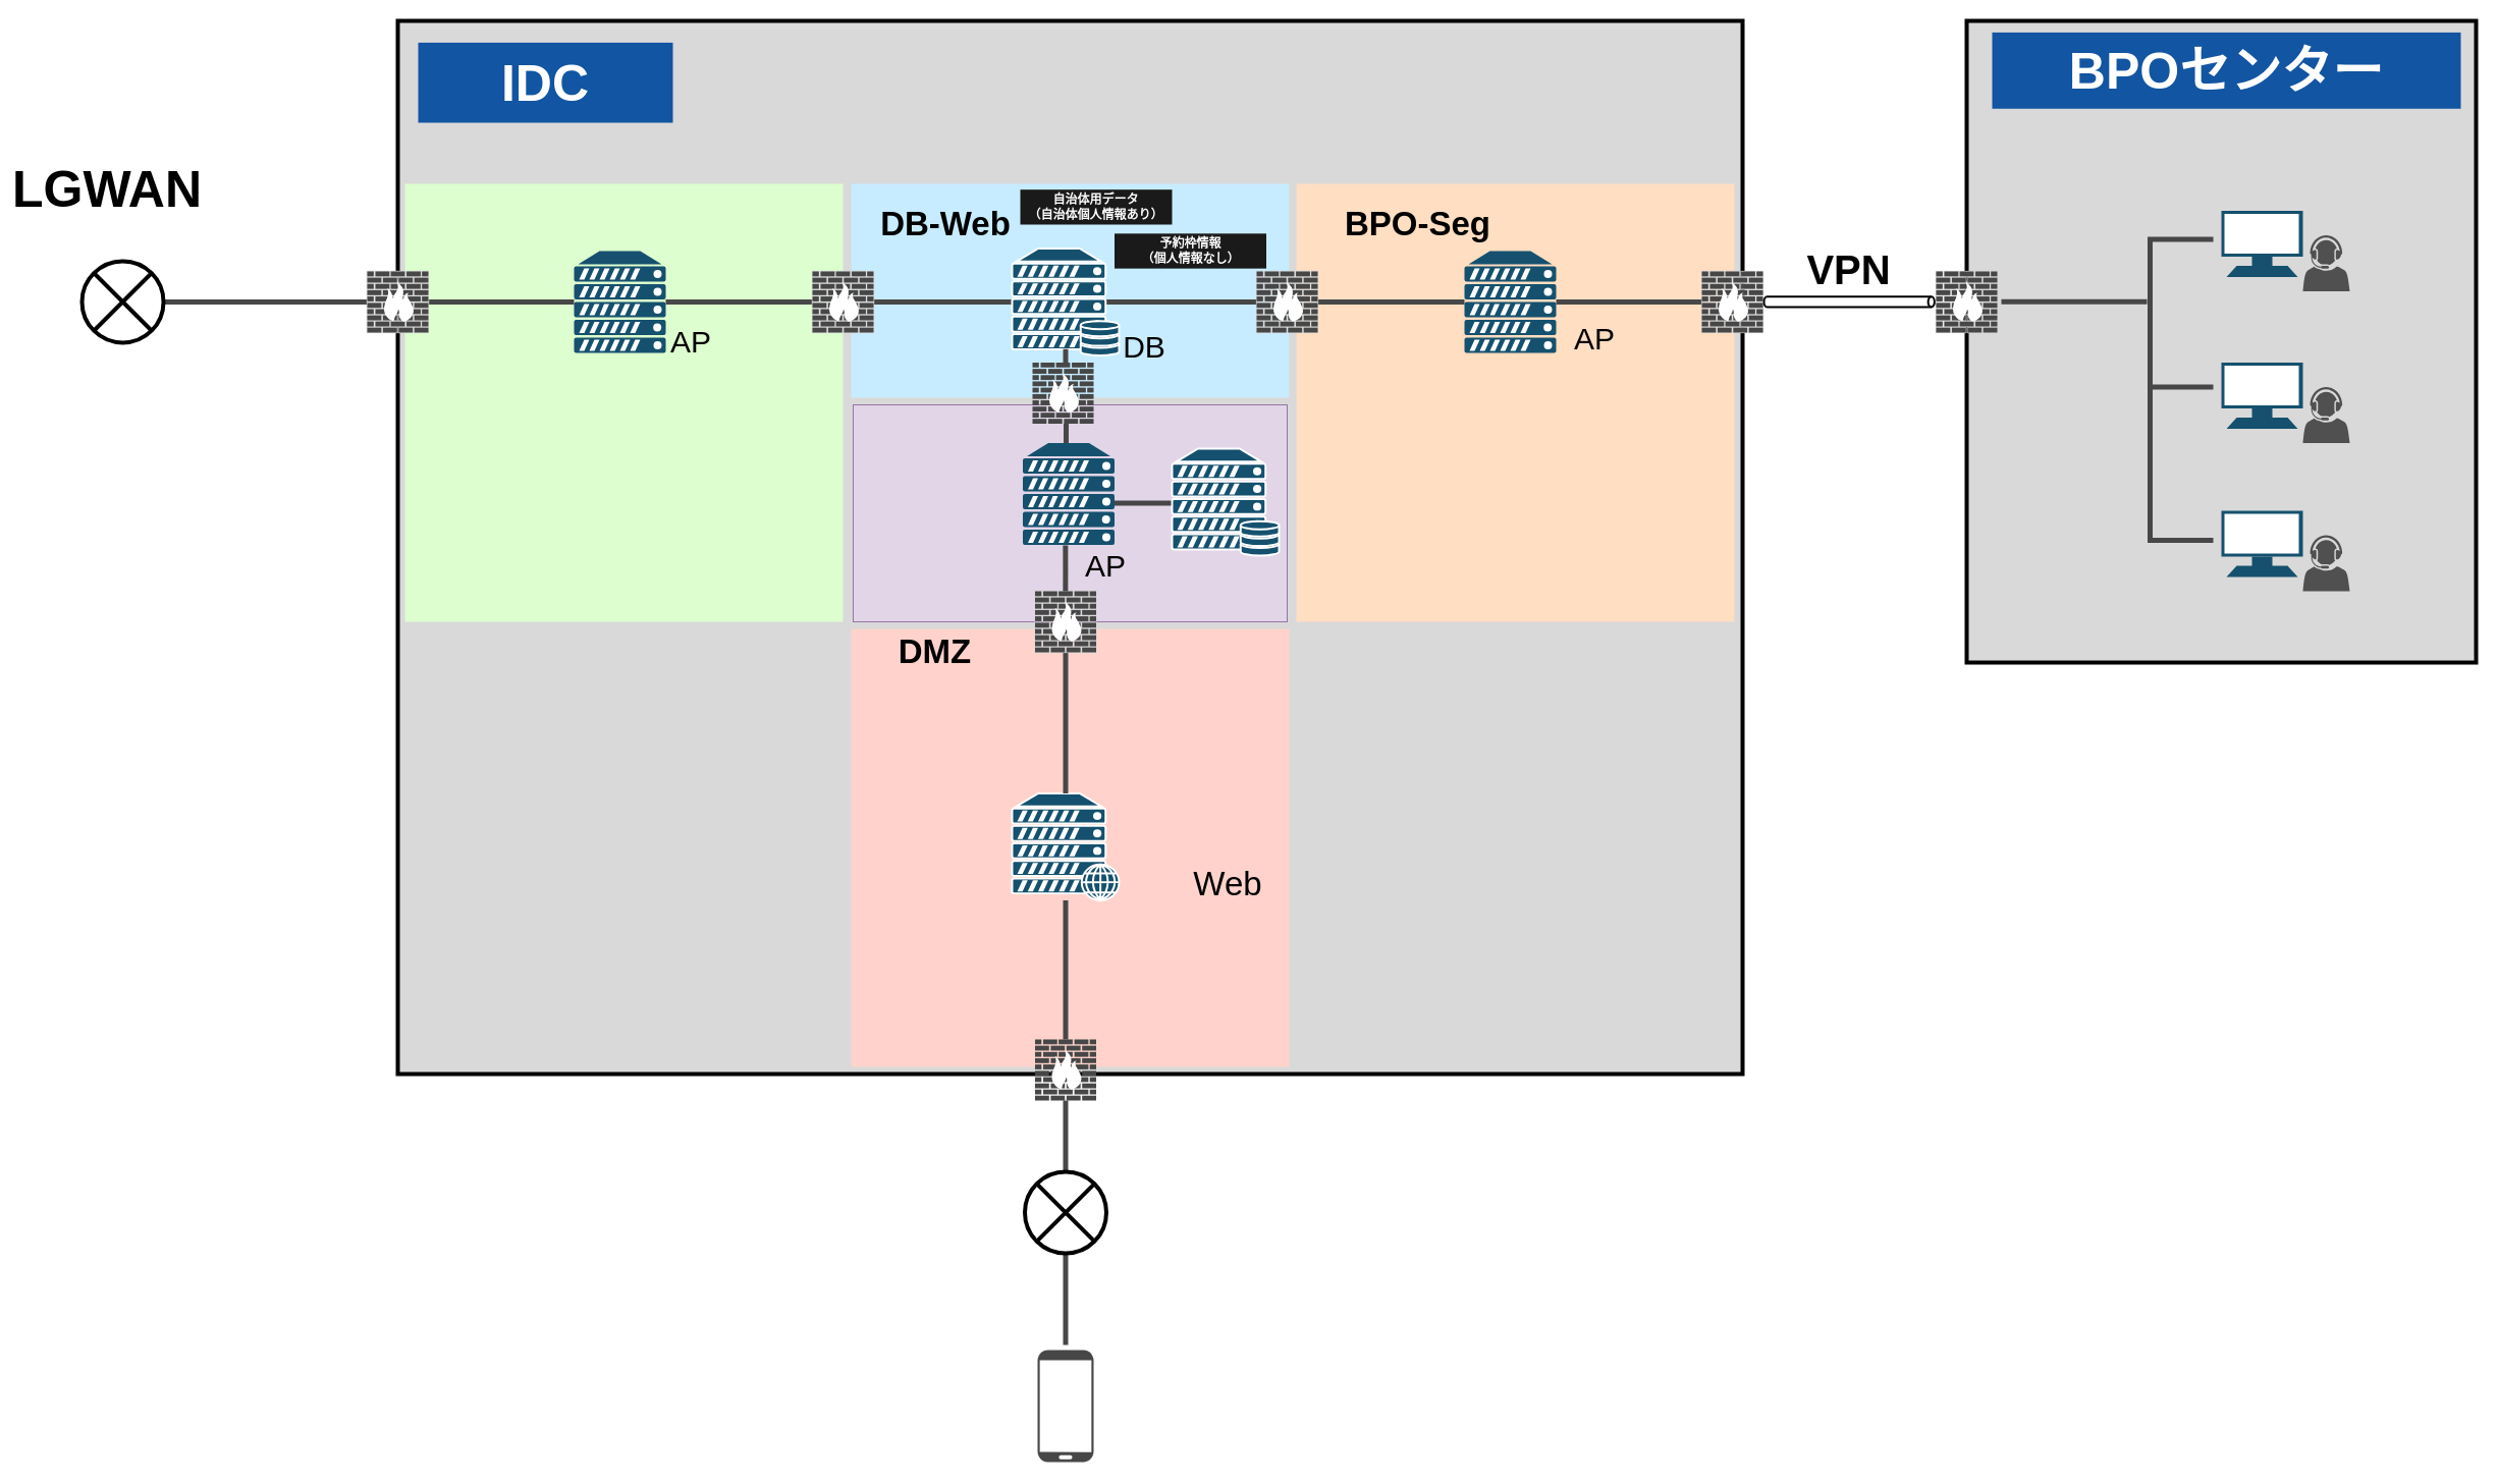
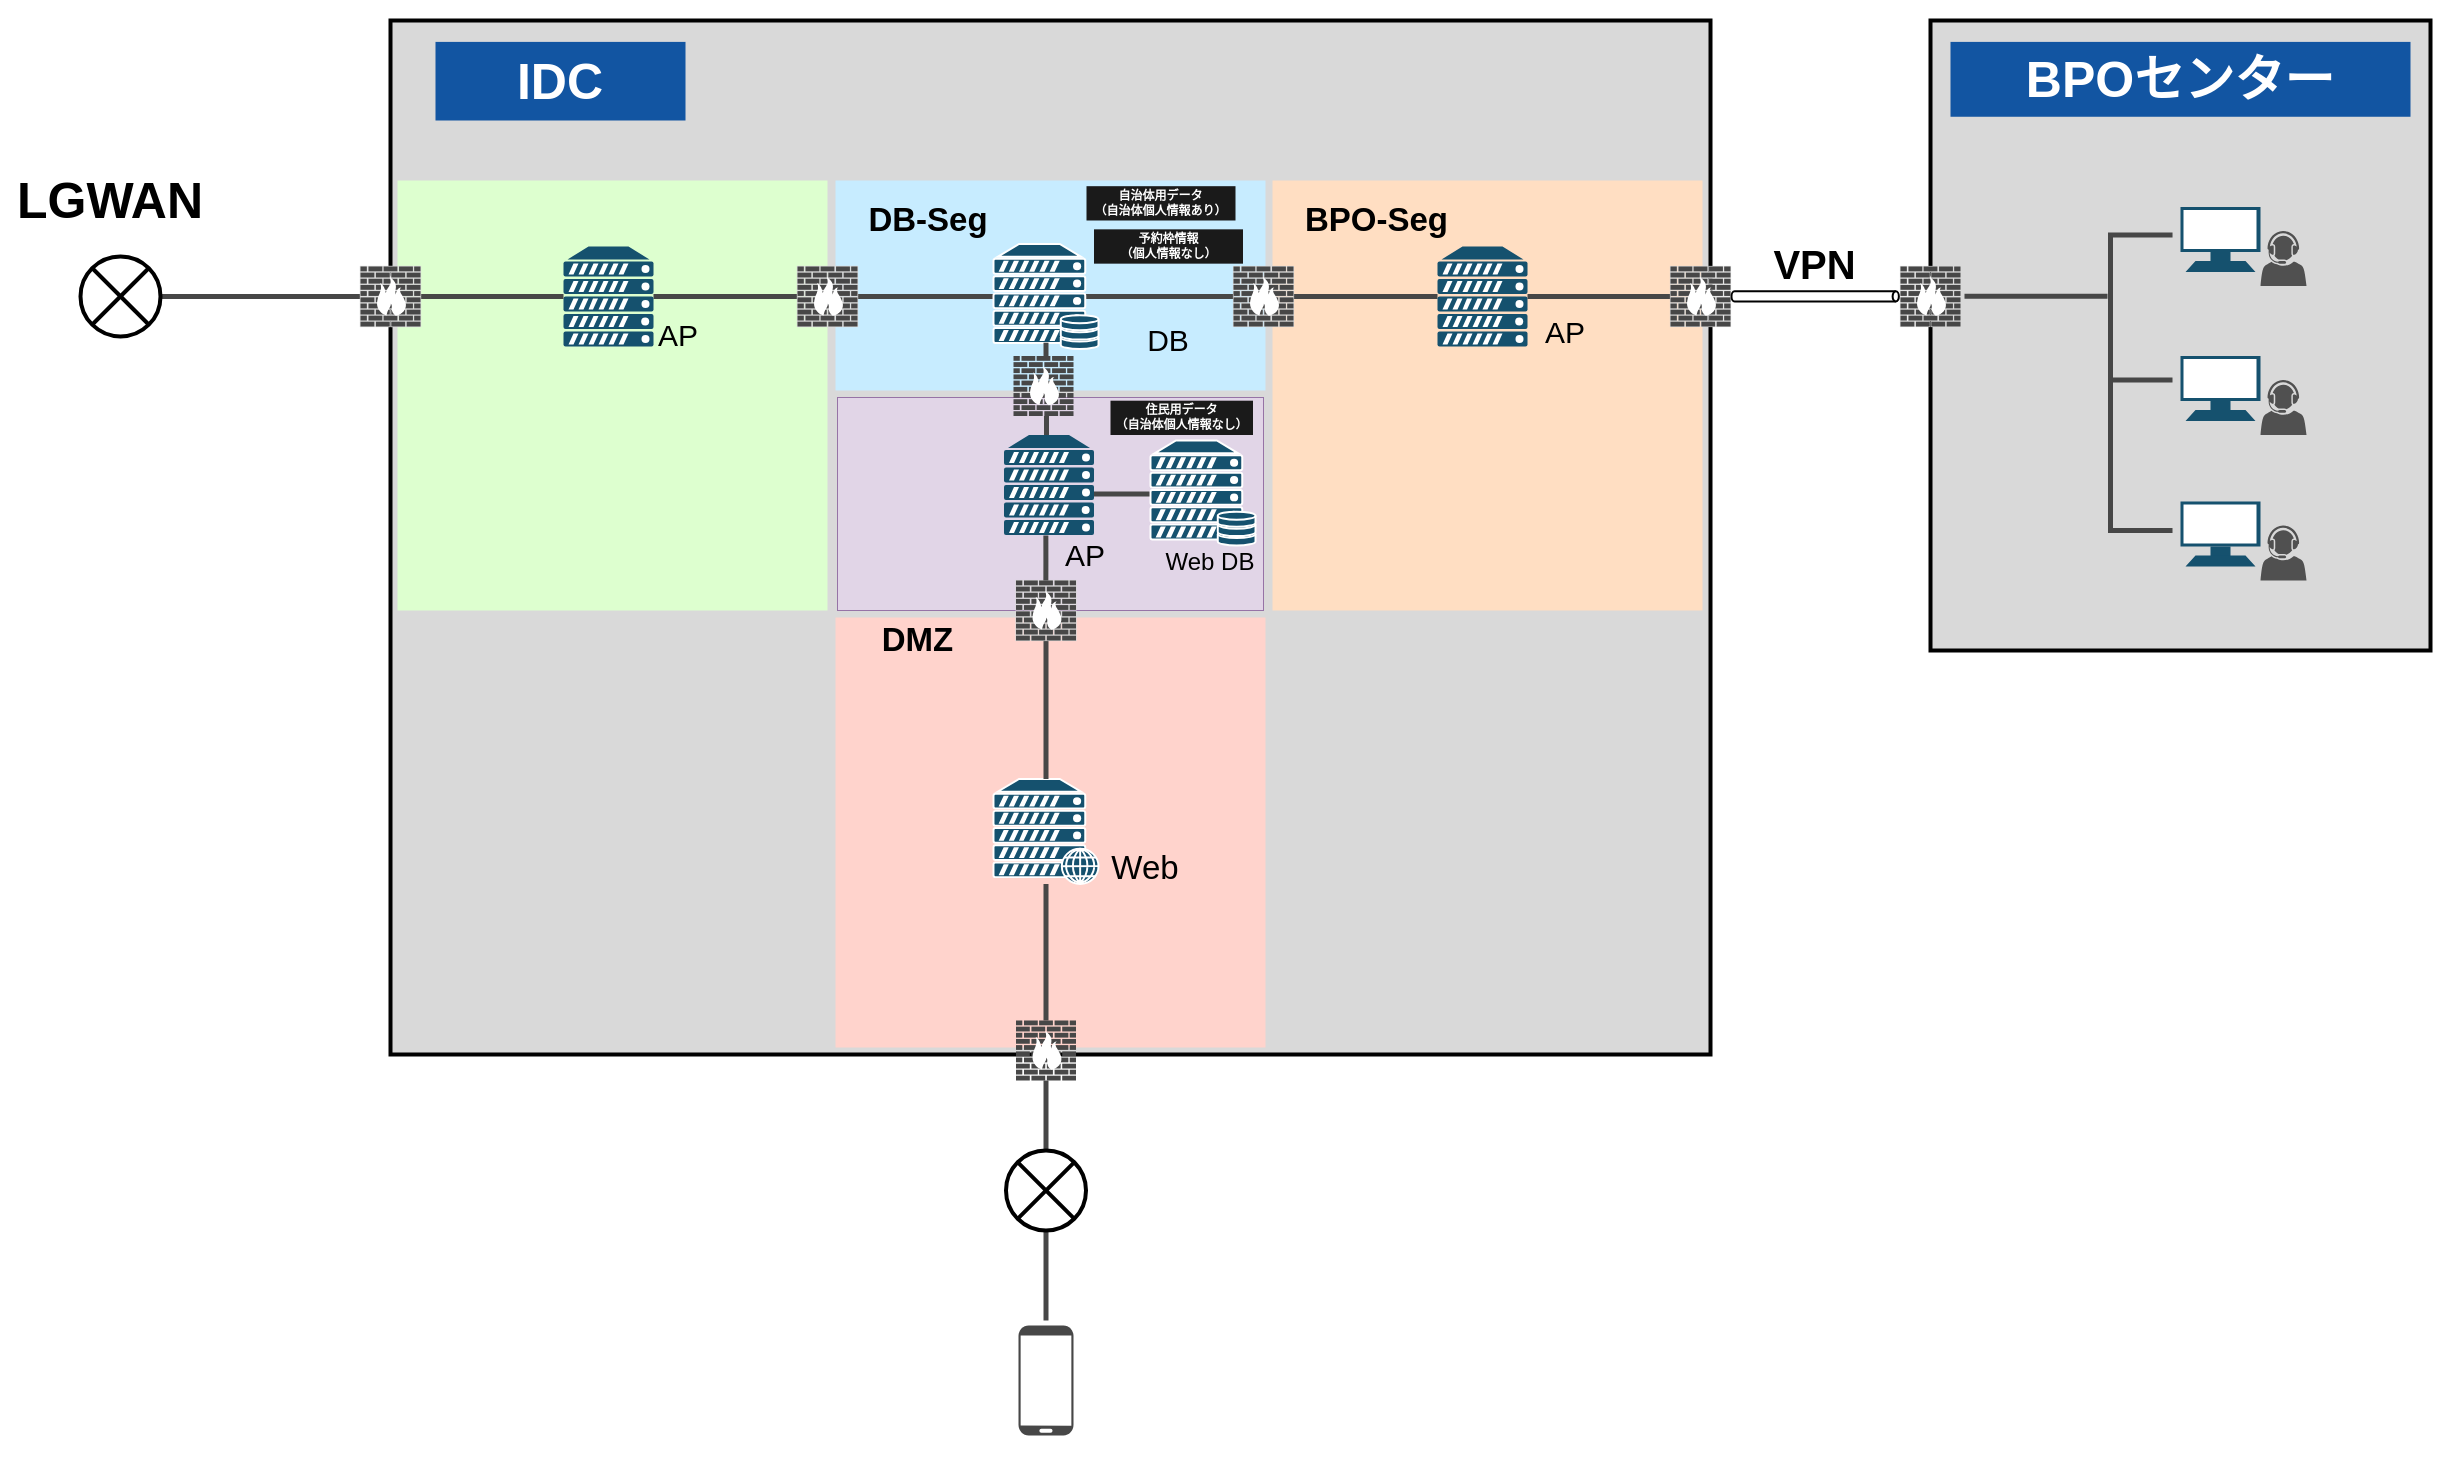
- <mxCell id="45" value="&lt;span style=&quot;font-size: 50px&quot;&gt;&lt;b&gt;&lt;font color=&quot;#ffffff&quot;&gt;BPOセンター&lt;/font&gt;&lt;/b&gt;&lt;br&gt;&lt;/span&gt;" style="text;html=1;strokeColor=none;align=center;verticalAlign=middle;whiteSpace=wrap;rounded=0;fillColor=#1255A2;" parent="1" vertex="1"><mxGeometry x="1955" y="31.4" width="460" height="74.85" as="geometry" /></mxCell>
+ <mxCell id="45" value="&lt;span style=&quot;font-size: 50px&quot;&gt;&lt;b&gt;&lt;font color=&quot;#ffffff&quot;&gt;BPOセンター&lt;/font&gt;&lt;/b&gt;&lt;br&gt;&lt;/span&gt;" style="text;html=1;strokeColor=none;align=center;verticalAlign=middle;whiteSpace=wrap;rounded=0;fillColor=#1255A2;" parent="1" vertex="1"><mxGeometry x="1950" y="41.4" width="460" height="74.85" as="geometry" /></mxCell>
- <mxCell id="44" value="&lt;font style=&quot;font-size: 50px&quot; color=&quot;#ffffff&quot;&gt;&lt;b&gt;IDC&lt;/b&gt;&lt;/font&gt;" style="text;html=1;strokeColor=none;align=center;verticalAlign=middle;whiteSpace=wrap;rounded=0;fillColor=#1255A2;" parent="1" vertex="1"><mxGeometry x="410" y="41.4" width="250" height="78.6" as="geometry" /></mxCell>
+ <mxCell id="44" value="&lt;font style=&quot;font-size: 50px&quot; color=&quot;#ffffff&quot;&gt;&lt;b&gt;IDC&lt;/b&gt;&lt;/font&gt;" style="text;html=1;strokeColor=none;align=center;verticalAlign=middle;whiteSpace=wrap;rounded=0;fillColor=#1255A2;" parent="1" vertex="1"><mxGeometry x="435" y="41.4" width="250" height="78.6" as="geometry" /></mxCell>
- <mxCell id="43" value="&lt;font style=&quot;font-size: 50px&quot;&gt;LGWAN&lt;/font&gt;" style="text;html=1;strokeColor=none;fillColor=none;align=center;verticalAlign=middle;whiteSpace=wrap;rounded=0;fontStyle=1" parent="1" vertex="1"><mxGeometry x="15" y="165" width="180" height="40" as="geometry" /></mxCell>
+ <mxCell id="43" value="&lt;font style=&quot;font-size: 50px&quot;&gt;LGWAN&lt;/font&gt;" style="text;html=1;strokeColor=none;fillColor=none;align=center;verticalAlign=middle;whiteSpace=wrap;rounded=0;fontStyle=1" parent="1" vertex="1"><mxGeometry x="20" y="180" width="180" height="40" as="geometry" /></mxCell>
- <mxCell id="71" value="&lt;b&gt;自治体用データ&lt;br&gt;（自治体個人情報あり）&lt;/b&gt;" style="text;html=1;strokeColor=none;align=center;verticalAlign=middle;whiteSpace=wrap;rounded=0;labelBackgroundColor=none;fillColor=#1A1A1A;fontColor=#FFFFFF;" parent="1" vertex="1"><mxGeometry x="1001" y="185.69" width="149" height="34.31" as="geometry" /></mxCell>
+ <mxCell id="71" value="&lt;b&gt;自治体用データ&lt;br&gt;（自治体個人情報あり）&lt;/b&gt;" style="text;html=1;strokeColor=none;align=center;verticalAlign=middle;whiteSpace=wrap;rounded=0;labelBackgroundColor=none;fillColor=#1A1A1A;fontColor=#FFFFFF;" parent="1" vertex="1"><mxGeometry x="1086" y="185.69" width="149" height="34.31" as="geometry" /></mxCell>
- <mxCell id="51" value="&lt;font style=&quot;font-size: 33px;&quot;&gt;BPO-Seg&lt;/font&gt;" style="text;html=1;strokeColor=none;fillColor=none;align=center;verticalAlign=middle;whiteSpace=wrap;rounded=0;fontSize=33;fontStyle=1" parent="1" vertex="1"><mxGeometry x="1308" y="200" width="167" height="37.81" as="geometry" /></mxCell>
+ <mxCell id="51" value="&lt;font style=&quot;font-size: 33px;&quot;&gt;BPO-Seg&lt;/font&gt;" style="text;html=1;strokeColor=none;fillColor=none;align=center;verticalAlign=middle;whiteSpace=wrap;rounded=0;fontSize=33;fontStyle=1" parent="1" vertex="1"><mxGeometry x="1293" y="200" width="167" height="37.81" as="geometry" /></mxCell>
- <mxCell id="50" value="&lt;font style=&quot;font-size: 33px;&quot;&gt;DB-Web&lt;/font&gt;" style="text;html=1;strokeColor=none;fillColor=none;align=center;verticalAlign=middle;whiteSpace=wrap;rounded=0;fontSize=33;fontStyle=1" parent="1" vertex="1"><mxGeometry x="856" y="200" width="144" height="37.81" as="geometry" /></mxCell>
+ <mxCell id="50" value="&lt;font style=&quot;font-size: 33px;&quot;&gt;DB-Seg&lt;/font&gt;" style="text;html=1;strokeColor=none;fillColor=none;align=center;verticalAlign=middle;whiteSpace=wrap;rounded=0;fontSize=33;fontStyle=1" parent="1" vertex="1"><mxGeometry x="856" y="200" width="144" height="37.81" as="geometry" /></mxCell>
- <mxCell id="54" value="&lt;font style=&quot;font-size: 30px;&quot;&gt;DB&lt;br style=&quot;font-size: 30px;&quot;&gt;&lt;/font&gt;" style="text;html=1;strokeColor=none;fillColor=none;align=center;verticalAlign=middle;whiteSpace=wrap;rounded=0;fontSize=30;" parent="1" vertex="1"><mxGeometry x="1098" y="326" width="50" height="27.25" as="geometry" /></mxCell>
+ <mxCell id="54" value="&lt;font style=&quot;font-size: 30px;&quot;&gt;DB&lt;br style=&quot;font-size: 30px;&quot;&gt;&lt;/font&gt;" style="text;html=1;strokeColor=none;fillColor=none;align=center;verticalAlign=middle;whiteSpace=wrap;rounded=0;fontSize=30;" parent="1" vertex="1"><mxGeometry x="1143" y="326" width="50" height="27.25" as="geometry" /></mxCell>
+ <mxCell id="72" value="&lt;b&gt;住民用データ&lt;br&gt;（自治体個人情報なし）&lt;/b&gt;" style="text;html=1;strokeColor=none;align=center;verticalAlign=middle;whiteSpace=wrap;rounded=0;labelBackgroundColor=none;fillColor=#1A1A1A;fontColor=#FFFFFF;" parent="1" vertex="1"><mxGeometry x="1110" y="400.19" width="142.5" height="34.31" as="geometry" /></mxCell>
+ <mxCell id="53" value="&lt;font style=&quot;font-size: 24px ; line-height: 100%&quot;&gt;Web DB&lt;br style=&quot;font-size: 30px&quot;&gt;&lt;/font&gt;" style="text;html=1;strokeColor=none;fillColor=none;align=center;verticalAlign=middle;whiteSpace=wrap;rounded=0;fontSize=30;spacing=0;" parent="1" vertex="1"><mxGeometry x="1165" y="546.38" width="90" height="24.5" as="geometry" /></mxCell>
- <mxCell id="56" value="&lt;font style=&quot;font-size: 33px&quot;&gt;Web&lt;br&gt;&lt;/font&gt;" style="text;html=1;strokeColor=none;fillColor=none;align=center;verticalAlign=middle;whiteSpace=wrap;rounded=0;fontSize=33;" parent="1" vertex="1"><mxGeometry x="1170" y="850.25" width="70" height="33.25" as="geometry" /></mxCell>
+ <mxCell id="56" value="&lt;font style=&quot;font-size: 33px&quot;&gt;Web&lt;br&gt;&lt;/font&gt;" style="text;html=1;strokeColor=none;fillColor=none;align=center;verticalAlign=middle;whiteSpace=wrap;rounded=0;fontSize=33;" parent="1" vertex="1"><mxGeometry x="1110" y="850.25" width="70" height="33.25" as="geometry" /></mxCell>
